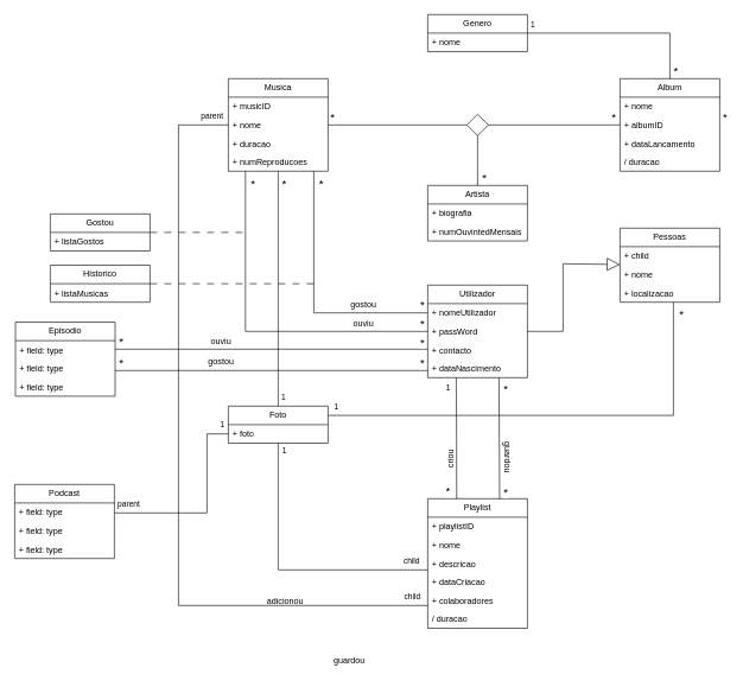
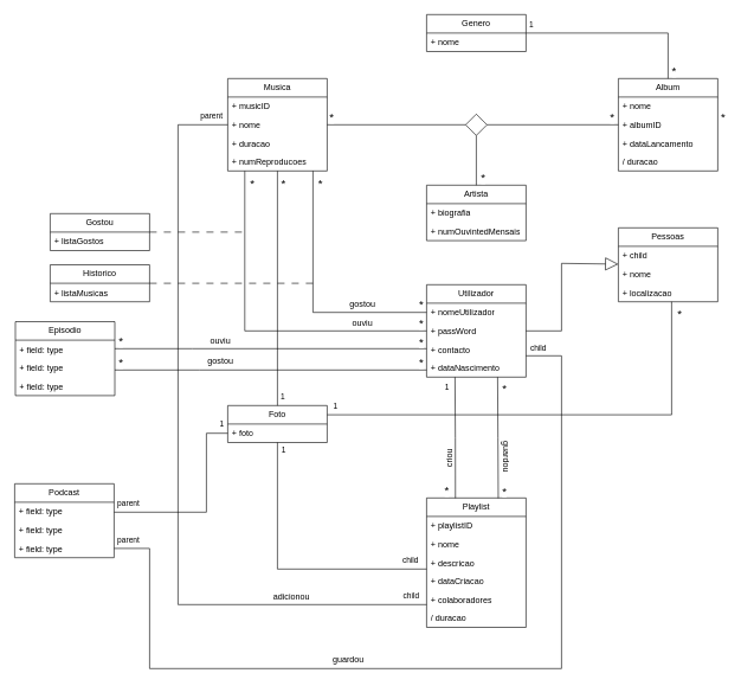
- <mxCell id="87" value="adicionou" style="text;html=1;align=center;verticalAlign=middle;whiteSpace=wrap;rounded=0;" vertex="1" parent="1"><mxGeometry x="370" y="829" width="60" height="30" as="geometry" /></mxCell>
+ <mxCell id="87" value="adicionou" style="text;html=1;align=center;verticalAlign=middle;whiteSpace=wrap;rounded=0;" vertex="1" parent="1"><mxGeometry x="380" y="824" width="60" height="30" as="geometry" /></mxCell>
+ <mxCell id="77" value="" style="endArrow=none;html=1;edgeStyle=orthogonalEdgeStyle;rounded=0;" edge="1" parent="1" source="64" target="9"><mxGeometry relative="1" as="geometry"><mxPoint x="181" y="760.5" as="sourcePoint" /><mxPoint x="620" y="760.5" as="targetPoint" /><Array as="points"><mxPoint x="210" y="771" /><mxPoint x="210" y="940" /><mxPoint x="790" y="940" /><mxPoint x="790" y="500" /></Array></mxGeometry></mxCell>
+ <mxCell id="78" value="parent" style="edgeLabel;resizable=0;html=1;align=left;verticalAlign=bottom;" connectable="0" vertex="1" parent="77"><mxGeometry x="-1" relative="1" as="geometry"><mxPoint x="3" y="-3" as="offset" /></mxGeometry></mxCell>
+ <mxCell id="79" value="child" style="edgeLabel;resizable=0;html=1;align=right;verticalAlign=bottom;" connectable="0" vertex="1" parent="77"><mxGeometry x="1" relative="1" as="geometry"><mxPoint x="29" y="-3" as="offset" /></mxGeometry></mxCell>
